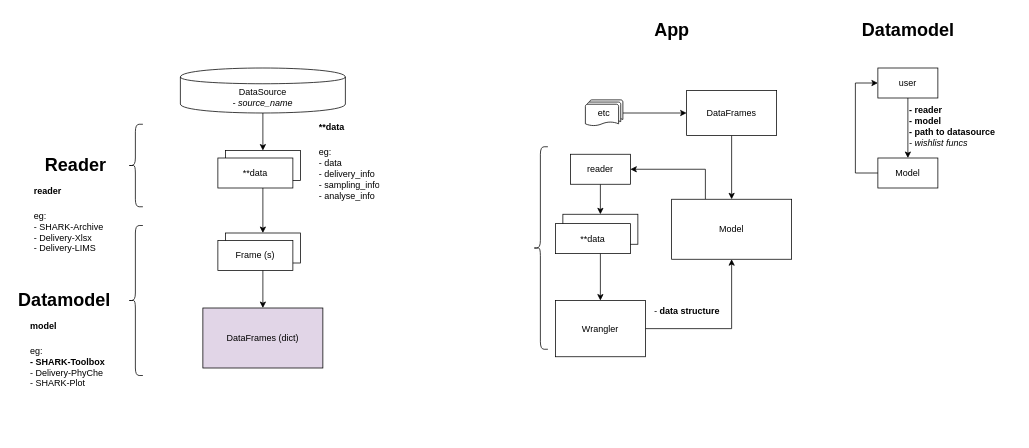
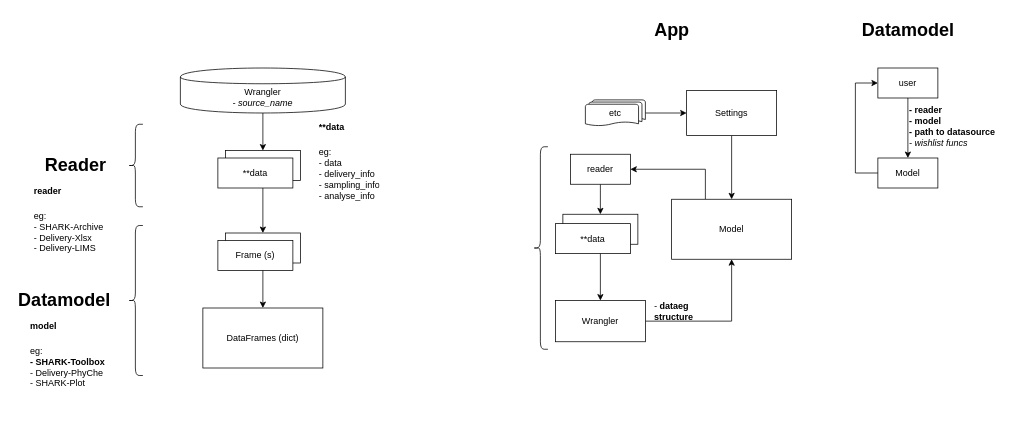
- <mxCell id="7" value="&lt;span&gt;DataSource&lt;/span&gt;&lt;br&gt;&lt;i&gt;- source_name&lt;/i&gt;" style="shape=cylinder;whiteSpace=wrap;html=1;boundedLbl=1;backgroundOutline=1;" parent="1" vertex="1"><mxGeometry x="240" y="90" width="220" height="60" as="geometry" /></mxCell>
+ <mxCell id="7" value="&lt;span&gt;Wrangler&lt;/span&gt;&lt;br&gt;&lt;i&gt;- source_name&lt;/i&gt;" style="shape=cylinder;whiteSpace=wrap;html=1;boundedLbl=1;backgroundOutline=1;" parent="1" vertex="1"><mxGeometry x="240" y="90" width="220" height="60" as="geometry" /></mxCell>
- <mxCell id="26" value="&lt;font style=&quot;font-size: 12px&quot;&gt;etc&lt;/font&gt;" style="strokeWidth=1;html=1;shape=mxgraph.flowchart.multi-document;whiteSpace=wrap;" parent="1" vertex="1"><mxGeometry x="780" y="132.5" width="50" height="35" as="geometry" /></mxCell>
+ <mxCell id="26" value="&lt;font style=&quot;font-size: 12px&quot;&gt;etc&lt;/font&gt;" style="strokeWidth=1;html=1;shape=mxgraph.flowchart.multi-document;whiteSpace=wrap;" parent="1" vertex="1"><mxGeometry x="780" y="132.5" width="80" height="35" as="geometry" /></mxCell>
- <mxCell id="24" value="&lt;font style=&quot;font-size: 12px&quot;&gt;DataFrames&lt;/font&gt;" style="rounded=0;whiteSpace=wrap;html=1;" parent="1" vertex="1"><mxGeometry x="915" y="120" width="120" height="60" as="geometry" /></mxCell>
+ <mxCell id="24" value="&lt;font style=&quot;font-size: 12px&quot;&gt;Settings&lt;/font&gt;" style="rounded=0;whiteSpace=wrap;html=1;" parent="1" vertex="1"><mxGeometry x="915" y="120" width="120" height="60" as="geometry" /></mxCell>
- <mxCell id="38" value="&lt;i&gt;- &lt;/i&gt;&lt;b&gt;data structure&lt;/b&gt;" style="text;html=1;strokeColor=none;fillColor=none;align=left;verticalAlign=middle;whiteSpace=wrap;rounded=0;" vertex="1" parent="1"><mxGeometry x="870" y="395" width="90" height="40" as="geometry" /></mxCell>
+ <mxCell id="38" value="&lt;i&gt;- &lt;/i&gt;&lt;b&gt;dataeg structure&lt;/b&gt;" style="text;html=1;strokeColor=none;fillColor=none;align=left;verticalAlign=middle;whiteSpace=wrap;rounded=0;" vertex="1" parent="1"><mxGeometry x="870" y="395" width="90" height="40" as="geometry" /></mxCell>
- <mxCell id="22" value="Wrangler" style="rounded=0;whiteSpace=wrap;html=1;" vertex="1" parent="1"><mxGeometry x="740" y="400" width="120" height="75" as="geometry" /></mxCell>
+ <mxCell id="22" value="Wrangler" style="rounded=0;whiteSpace=wrap;html=1;" vertex="1" parent="1"><mxGeometry x="740" y="400" width="120" height="55" as="geometry" /></mxCell>
- <mxCell id="12" value="DataFrames (dict)" style="rounded=0;whiteSpace=wrap;html=1;fillColor=#e1d5e7;" parent="1" vertex="1"><mxGeometry x="270" y="410" width="160" height="80" as="geometry" /></mxCell>
+ <mxCell id="12" value="DataFrames (dict)" style="rounded=0;whiteSpace=wrap;html=1;" parent="1" vertex="1"><mxGeometry x="270" y="410" width="160" height="80" as="geometry" /></mxCell>
